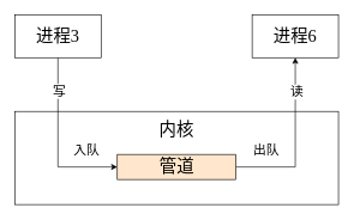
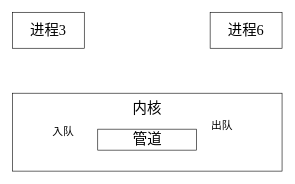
- <mxCell id="11" value="&lt;font style=&quot;font-size: 18px;&quot;&gt;入队&lt;/font&gt;" style="text;html=1;strokeColor=none;fillColor=none;align=center;verticalAlign=middle;whiteSpace=wrap;rounded=0;" vertex="1" parent="1"><mxGeometry x="90" y="195" width="60" height="30" as="geometry" /></mxCell>
+ <mxCell id="11" value="&lt;font style=&quot;font-size: 18px;&quot;&gt;入队&lt;/font&gt;" style="text;html=1;strokeColor=none;fillColor=none;align=center;verticalAlign=middle;whiteSpace=wrap;rounded=0;" vertex="1" parent="1"><mxGeometry x="75" y="205" width="60" height="30" as="geometry" /></mxCell>
- <mxCell id="3" style="edgeStyle=orthogonalEdgeStyle;rounded=0;orthogonalLoop=1;jettySize=auto;html=1;entryX=0;entryY=0.5;entryDx=0;entryDy=0;exitX=0.5;exitY=1;exitDx=0;exitDy=0;" edge="1" parent="1" source="5" target="9"><mxGeometry relative="1" as="geometry" /></mxCell>
- <mxCell id="4" value="&lt;font style=&quot;font-size: 18px;&quot;&gt;写&lt;/font&gt;" style="edgeLabel;html=1;align=center;verticalAlign=middle;resizable=0;points=[];" vertex="1" connectable="0" parent="3"><mxGeometry x="-0.611" y="1" relative="1" as="geometry"><mxPoint as="offset" /></mxGeometry></mxCell>
- <mxCell id="9" value="&lt;font face=&quot;Comic Sans MS&quot; style=&quot;font-size: 24px;&quot;&gt;管道&lt;/font&gt;" style="rounded=0;whiteSpace=wrap;html=1;fillColor=#ffe6cc;" vertex="1" parent="1"><mxGeometry x="162.5" y="215" width="165" height="35" as="geometry" /></mxCell>
+ <mxCell id="9" value="&lt;font face=&quot;Comic Sans MS&quot; style=&quot;font-size: 24px;&quot;&gt;管道&lt;/font&gt;" style="rounded=0;whiteSpace=wrap;html=1;" vertex="1" parent="1"><mxGeometry x="162.5" y="215" width="165" height="35" as="geometry" /></mxCell>
- <mxCell id="7" style="edgeStyle=orthogonalEdgeStyle;rounded=0;orthogonalLoop=1;jettySize=auto;html=1;entryX=0.5;entryY=1;entryDx=0;entryDy=0;" edge="1" parent="1" source="9" target="6"><mxGeometry relative="1" as="geometry" /></mxCell>
- <mxCell id="8" value="&lt;font style=&quot;font-size: 18px;&quot;&gt;读&lt;/font&gt;" style="edgeLabel;html=1;align=center;verticalAlign=middle;resizable=0;points=[];" vertex="1" connectable="0" parent="7"><mxGeometry x="0.6" y="-1" relative="1" as="geometry"><mxPoint as="offset" /></mxGeometry></mxCell>
